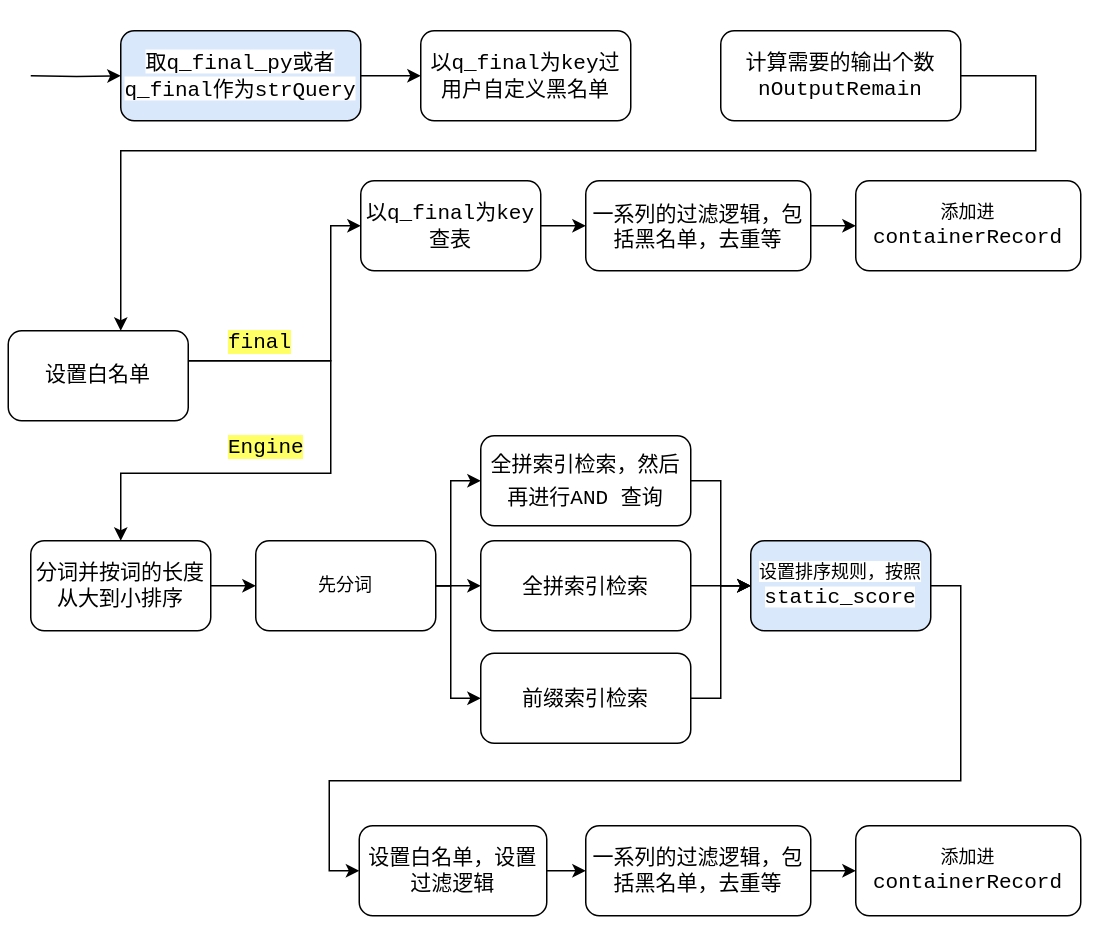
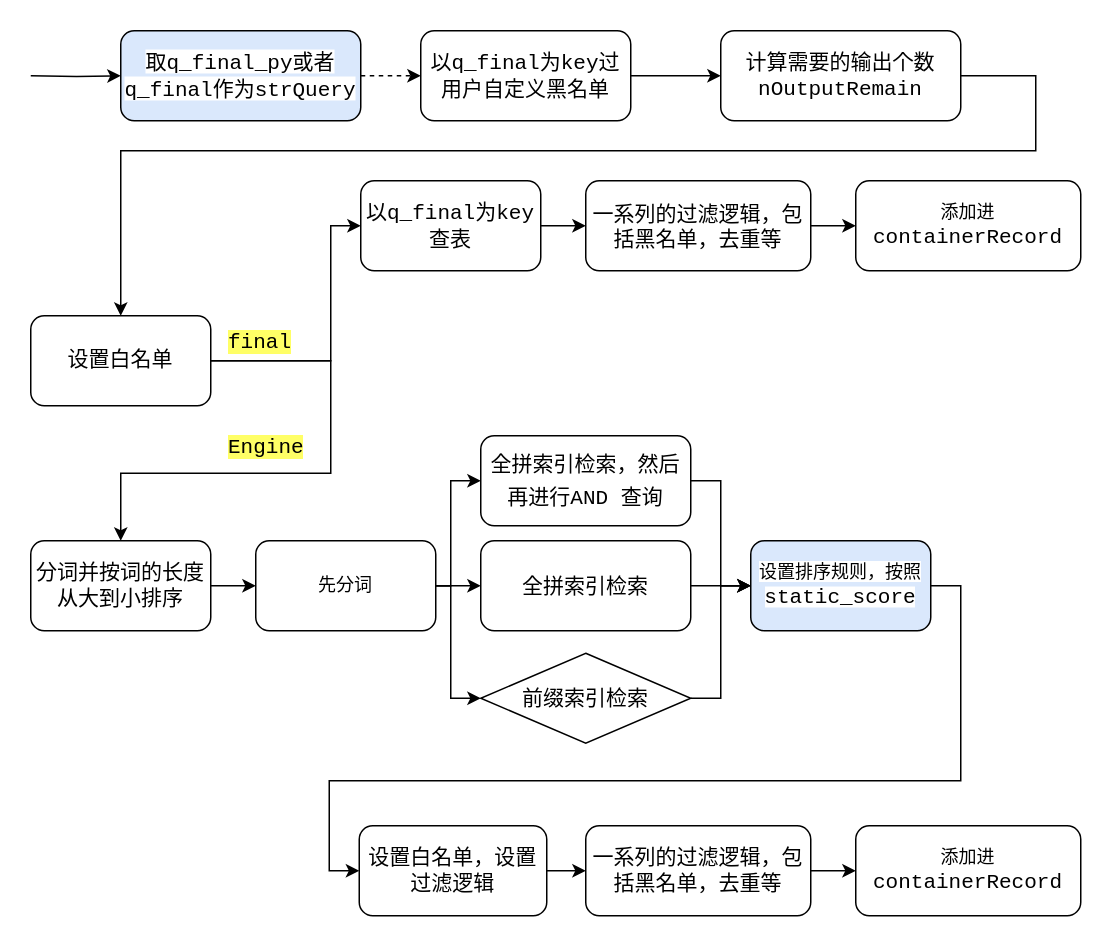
- <mxCell id="3" style="edgeStyle=orthogonalEdgeStyle;rounded=0;orthogonalLoop=1;jettySize=auto;html=1;exitX=1;exitY=0.5;exitDx=0;exitDy=0;entryX=0;entryY=0.5;entryDx=0;entryDy=0;" edge="1" parent="1" source="4" target="6"><mxGeometry relative="1" as="geometry" /></mxCell>
+ <mxCell id="3" style="edgeStyle=orthogonalEdgeStyle;rounded=0;orthogonalLoop=1;jettySize=auto;html=1;exitX=1;exitY=0.5;exitDx=0;exitDy=0;entryX=0;entryY=0.5;entryDx=0;entryDy=0;dashed=1;" edge="1" parent="1" source="4" target="6"><mxGeometry relative="1" as="geometry" /></mxCell>
+ <mxCell id="5" style="edgeStyle=orthogonalEdgeStyle;rounded=0;orthogonalLoop=1;jettySize=auto;html=1;exitX=1;exitY=0.5;exitDx=0;exitDy=0;" edge="1" parent="1" source="6" target="8"><mxGeometry relative="1" as="geometry" /></mxCell>
- <mxCell id="11" value="&lt;font style=&quot;font-size: 14px&quot; face=&quot;Courier New&quot;&gt;设置白名单&lt;/font&gt;" style="rounded=1;whiteSpace=wrap;html=1;" vertex="1" parent="1"><mxGeometry x="5" y="220" width="120" height="60" as="geometry" /></mxCell>
+ <mxCell id="11" value="&lt;font style=&quot;font-size: 14px&quot; face=&quot;Courier New&quot;&gt;设置白名单&lt;/font&gt;" style="rounded=1;whiteSpace=wrap;html=1;" vertex="1" parent="1"><mxGeometry x="20" y="210" width="120" height="60" as="geometry" /></mxCell>
- <mxCell id="28" value="&lt;div style=&quot;font-size: 14px ; line-height: 21px&quot;&gt;&lt;span style=&quot;background-color: rgb(255 , 255 , 255)&quot;&gt;&lt;font face=&quot;Courier New&quot;&gt;前缀索引检索&lt;/font&gt;&lt;/span&gt;&lt;/div&gt;" style="rounded=1;whiteSpace=wrap;html=1;" vertex="1" parent="1"><mxGeometry x="320" y="435" width="140" height="60" as="geometry" /></mxCell>
+ <mxCell id="28" value="&lt;div style=&quot;font-size: 14px ; line-height: 21px&quot;&gt;&lt;span style=&quot;background-color: rgb(255 , 255 , 255)&quot;&gt;&lt;font face=&quot;Courier New&quot;&gt;前缀索引检索&lt;/font&gt;&lt;/span&gt;&lt;/div&gt;" style="rhombus;whiteSpace=wrap;html=1;" vertex="1" parent="1"><mxGeometry x="320" y="435" width="140" height="60" as="geometry" /></mxCell>
